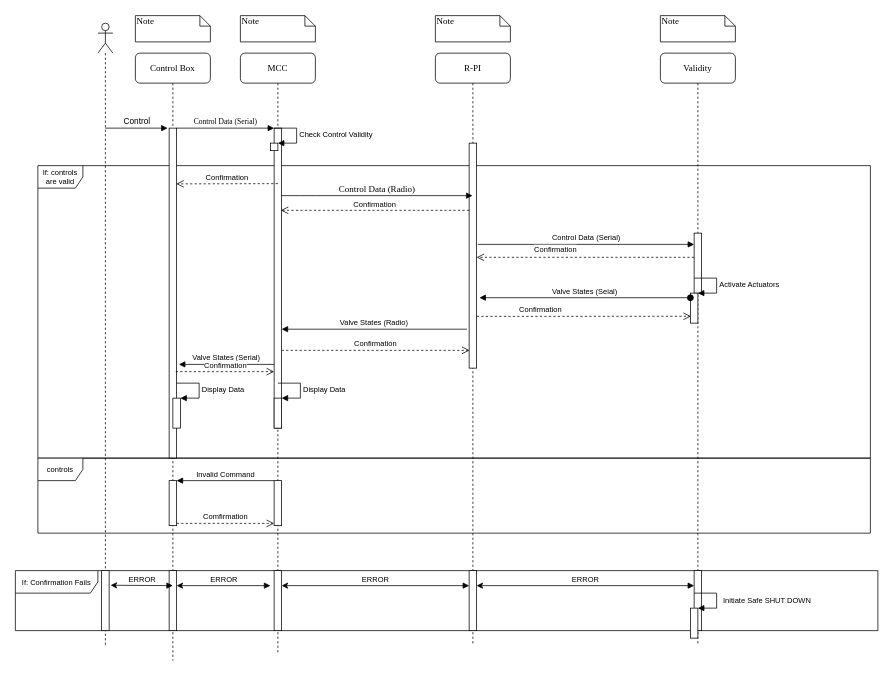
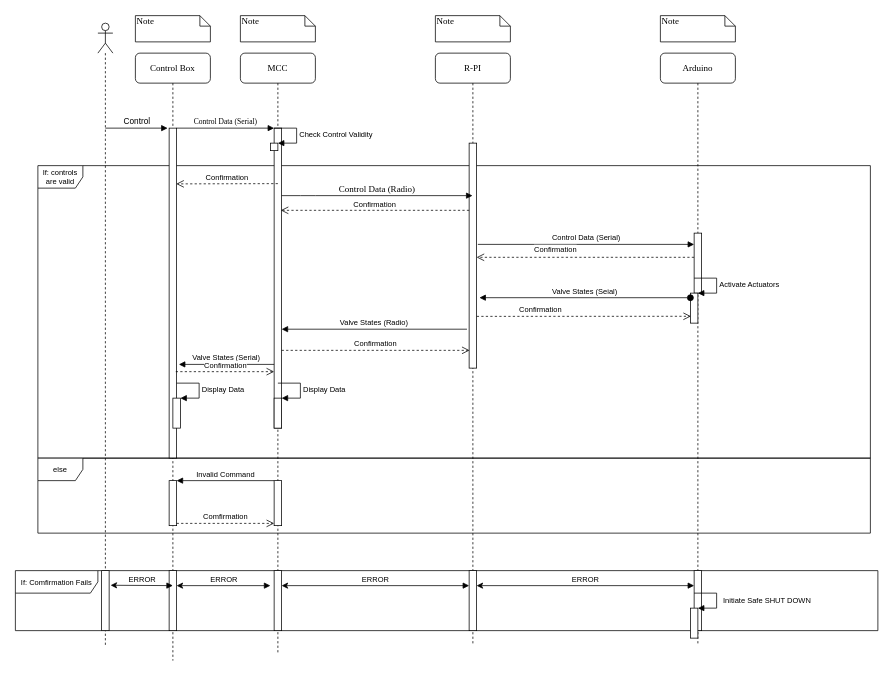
- <mxCell id="11" value="Validity" style="shape=umlLifeline;perimeter=lifelinePerimeter;whiteSpace=wrap;html=1;container=1;collapsible=0;recursiveResize=0;outlineConnect=0;rounded=1;shadow=0;comic=0;labelBackgroundColor=none;strokeWidth=1;fontFamily=Verdana;fontSize=12;align=center;" parent="1" vertex="1"><mxGeometry x="880" y="70" width="100" height="790" as="geometry" /></mxCell>
+ <mxCell id="11" value="Arduino" style="shape=umlLifeline;perimeter=lifelinePerimeter;whiteSpace=wrap;html=1;container=1;collapsible=0;recursiveResize=0;outlineConnect=0;rounded=1;shadow=0;comic=0;labelBackgroundColor=none;strokeWidth=1;fontFamily=Verdana;fontSize=12;align=center;" parent="1" vertex="1"><mxGeometry x="880" y="70" width="100" height="790" as="geometry" /></mxCell>
- <mxCell id="37" value="controls" style="shape=umlFrame;whiteSpace=wrap;html=1;fontSize=10;" parent="1" vertex="1"><mxGeometry x="50" y="610" width="1110" height="100" as="geometry" /></mxCell>
+ <mxCell id="37" value="else" style="shape=umlFrame;whiteSpace=wrap;html=1;fontSize=10;" parent="1" vertex="1"><mxGeometry x="50" y="610" width="1110" height="100" as="geometry" /></mxCell>
- <mxCell id="42" value="If: Confirmation Fails" style="shape=umlFrame;whiteSpace=wrap;html=1;fontSize=10;width=110;height=30;" parent="1" vertex="1"><mxGeometry x="20" y="760" width="1150" height="80" as="geometry" /></mxCell>
+ <mxCell id="42" value="If: Comfirmation Fails" style="shape=umlFrame;whiteSpace=wrap;html=1;fontSize=10;width=110;height=30;" parent="1" vertex="1"><mxGeometry x="20" y="760" width="1150" height="80" as="geometry" /></mxCell>
